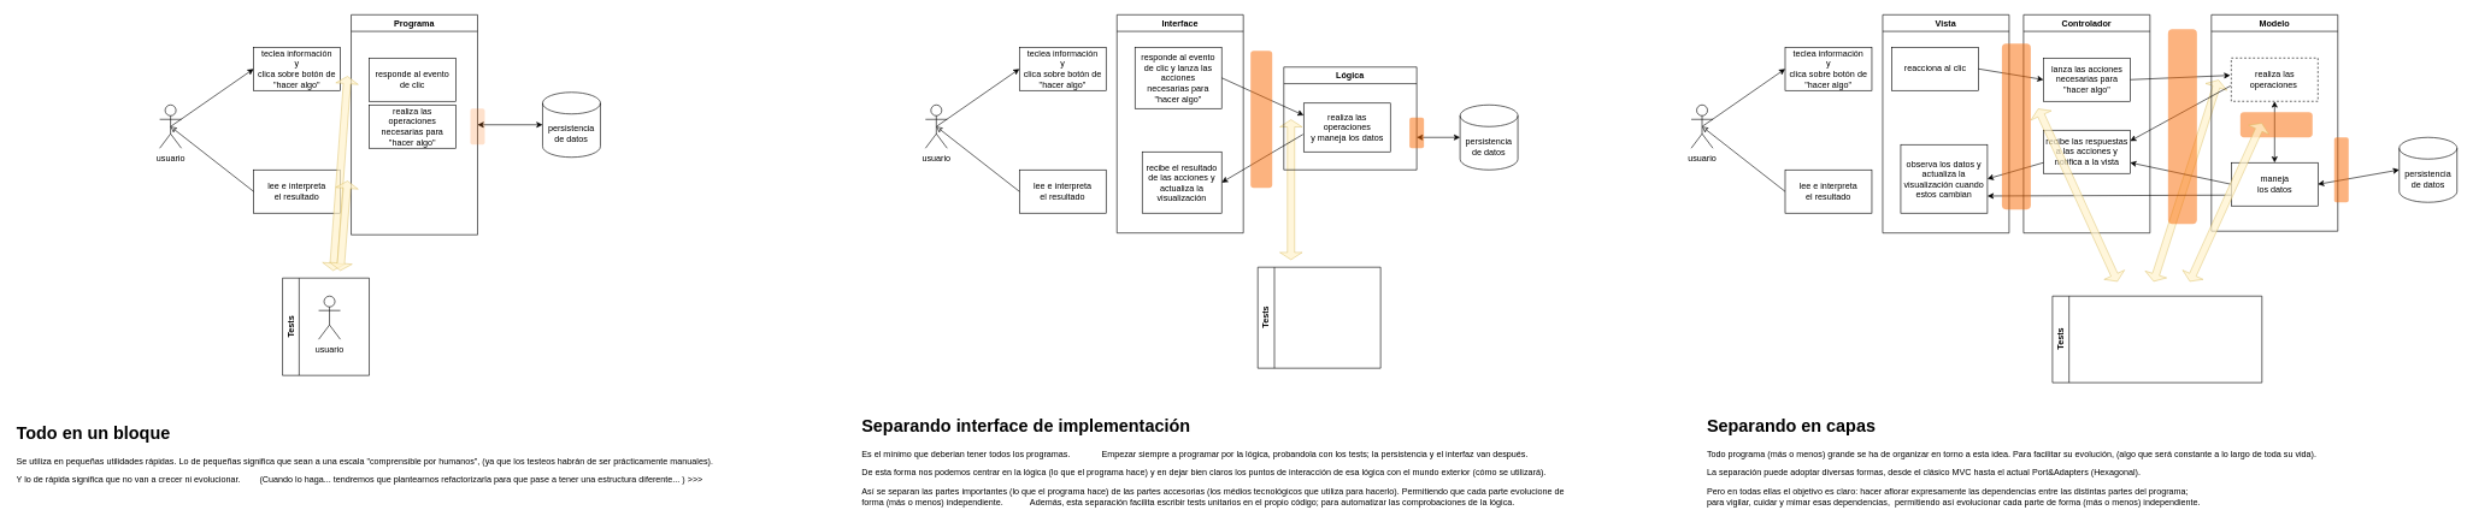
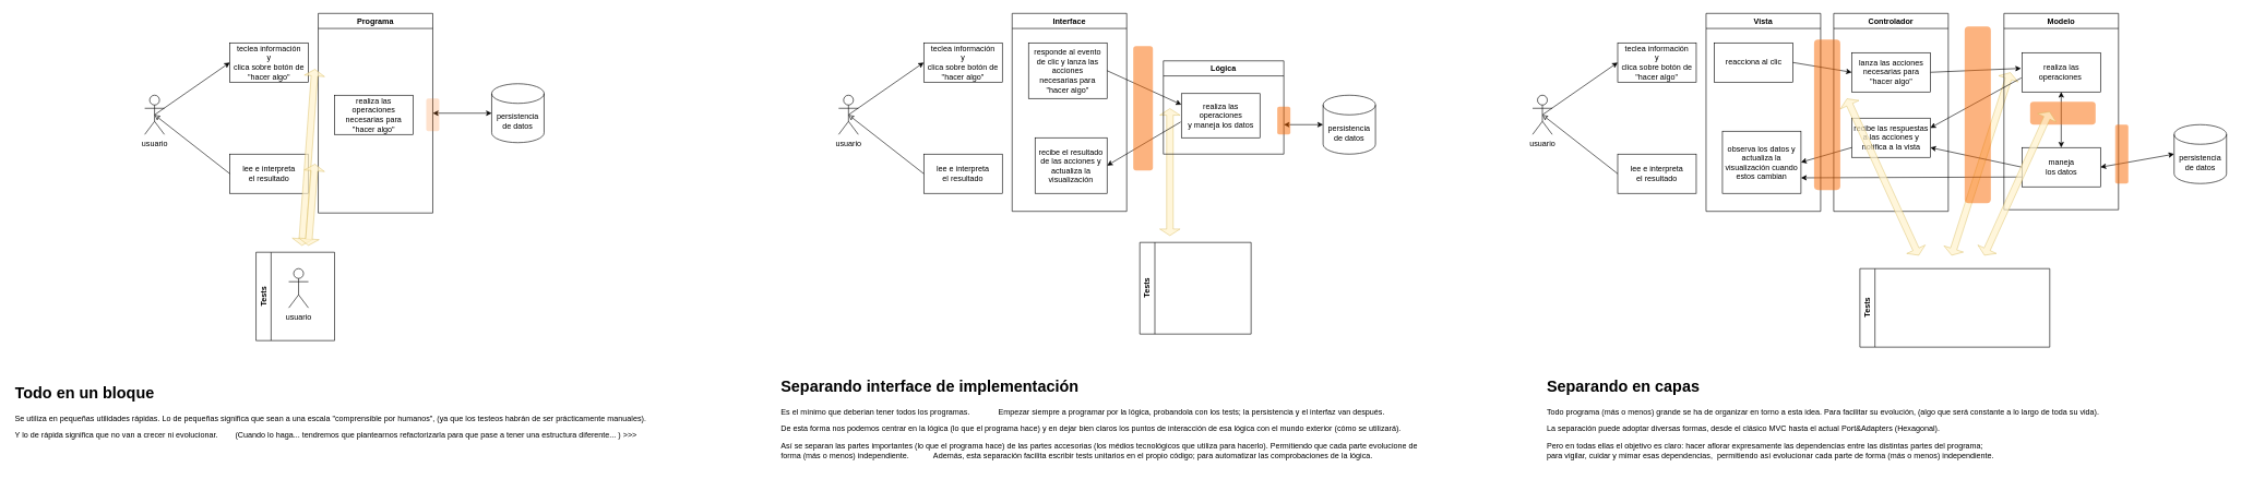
- <mxCell id="11" value="responde al evento&lt;br&gt;de clic" style="rounded=0;whiteSpace=wrap;html=1;" parent="10" vertex="1"><mxGeometry x="25" y="60" width="120" height="60" as="geometry" /></mxCell>
- <mxCell id="47" value="realiza las operaciones&amp;nbsp;" style="rounded=0;whiteSpace=wrap;html=1;dashed=1;" parent="45" vertex="1"><mxGeometry x="27.5" y="60" width="120" height="60" as="geometry" /></mxCell>
+ <mxCell id="47" value="realiza las operaciones&amp;nbsp;" style="rounded=0;whiteSpace=wrap;html=1;" parent="45" vertex="1"><mxGeometry x="27.5" y="60" width="120" height="60" as="geometry" /></mxCell>
